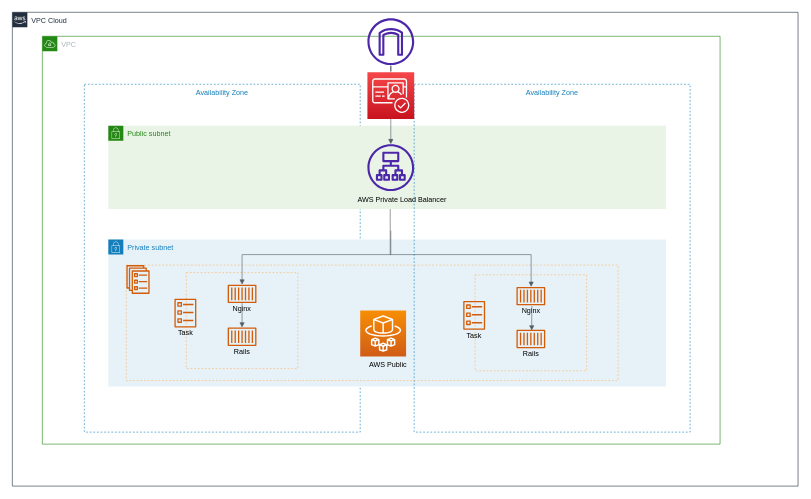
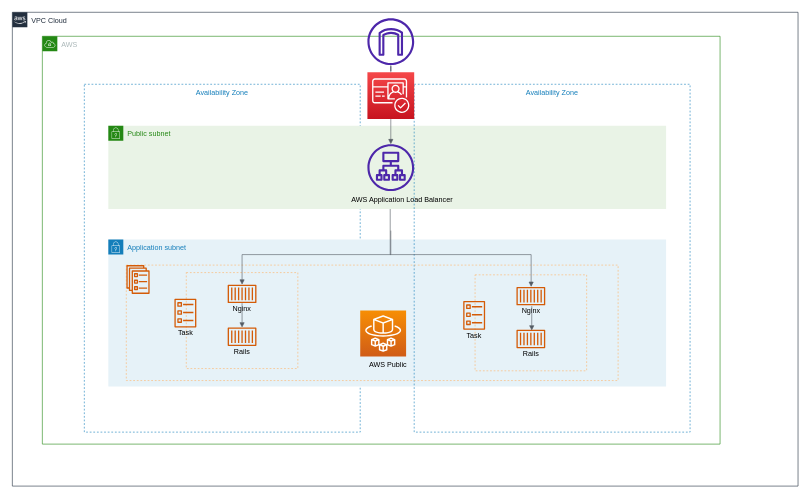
- <mxCell id="3" value="VPC" style="points=[[0,0],[0.25,0],[0.5,0],[0.75,0],[1,0],[1,0.25],[1,0.5],[1,0.75],[1,1],[0.75,1],[0.5,1],[0.25,1],[0,1],[0,0.75],[0,0.5],[0,0.25]];outlineConnect=0;gradientColor=none;html=1;whiteSpace=wrap;fontSize=12;fontStyle=0;container=1;pointerEvents=0;collapsible=0;recursiveResize=0;shape=mxgraph.aws4.group;grIcon=mxgraph.aws4.group_vpc;strokeColor=#248814;fillColor=none;verticalAlign=top;align=left;spacingLeft=30;fontColor=#AAB7B8;dashed=0;" parent="2" vertex="1"><mxGeometry x="50" y="40" width="1130" height="680" as="geometry" /></mxCell>
+ <mxCell id="3" value="AWS" style="points=[[0,0],[0.25,0],[0.5,0],[0.75,0],[1,0],[1,0.25],[1,0.5],[1,0.75],[1,1],[0.75,1],[0.5,1],[0.25,1],[0,1],[0,0.75],[0,0.5],[0,0.25]];outlineConnect=0;gradientColor=none;html=1;whiteSpace=wrap;fontSize=12;fontStyle=0;container=1;pointerEvents=0;collapsible=0;recursiveResize=0;shape=mxgraph.aws4.group;grIcon=mxgraph.aws4.group_vpc;strokeColor=#248814;fillColor=none;verticalAlign=top;align=left;spacingLeft=30;fontColor=#AAB7B8;dashed=0;" parent="2" vertex="1"><mxGeometry x="50" y="40" width="1130" height="680" as="geometry" /></mxCell>
- <mxCell id="8" value="AWS Private Load Balancer" style="text;html=1;strokeColor=none;fillColor=none;align=center;verticalAlign=middle;whiteSpace=wrap;rounded=0;" parent="6" vertex="1"><mxGeometry x="400" y="109" width="180" height="30" as="geometry" /></mxCell>
+ <mxCell id="8" value="AWS Application Load Balancer" style="text;html=1;strokeColor=none;fillColor=none;align=center;verticalAlign=middle;whiteSpace=wrap;rounded=0;" parent="6" vertex="1"><mxGeometry x="400" y="109" width="180" height="30" as="geometry" /></mxCell>
- <mxCell id="5" value="Private subnet" style="points=[[0,0],[0.25,0],[0.5,0],[0.75,0],[1,0],[1,0.25],[1,0.5],[1,0.75],[1,1],[0.75,1],[0.5,1],[0.25,1],[0,1],[0,0.75],[0,0.5],[0,0.25]];outlineConnect=0;gradientColor=none;html=1;whiteSpace=wrap;fontSize=12;fontStyle=0;container=1;pointerEvents=0;collapsible=0;recursiveResize=0;shape=mxgraph.aws4.group;grIcon=mxgraph.aws4.group_security_group;grStroke=0;strokeColor=#147EBA;fillColor=#E6F2F8;verticalAlign=top;align=left;spacingLeft=30;fontColor=#147EBA;dashed=0;" parent="3" vertex="1"><mxGeometry x="110" y="339" width="930" height="245" as="geometry" /></mxCell>
+ <mxCell id="5" value="Application subnet" style="points=[[0,0],[0.25,0],[0.5,0],[0.75,0],[1,0],[1,0.25],[1,0.5],[1,0.75],[1,1],[0.75,1],[0.5,1],[0.25,1],[0,1],[0,0.75],[0,0.5],[0,0.25]];outlineConnect=0;gradientColor=none;html=1;whiteSpace=wrap;fontSize=12;fontStyle=0;container=1;pointerEvents=0;collapsible=0;recursiveResize=0;shape=mxgraph.aws4.group;grIcon=mxgraph.aws4.group_security_group;grStroke=0;strokeColor=#147EBA;fillColor=#E6F2F8;verticalAlign=top;align=left;spacingLeft=30;fontColor=#147EBA;dashed=0;" parent="3" vertex="1"><mxGeometry x="110" y="339" width="930" height="245" as="geometry" /></mxCell>
